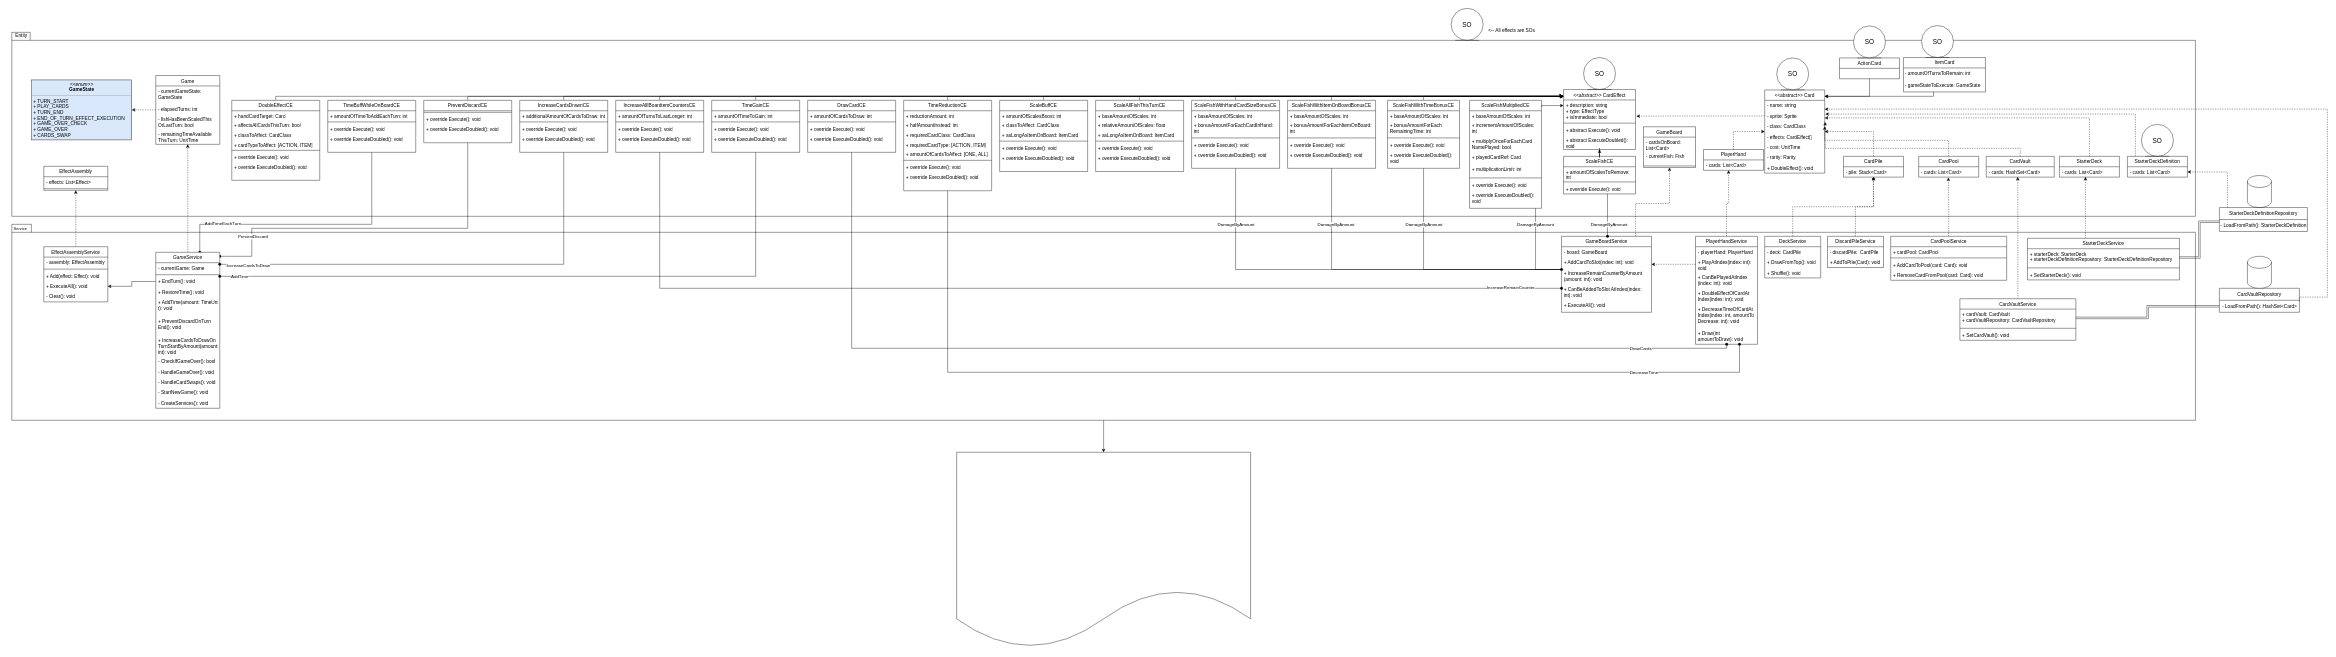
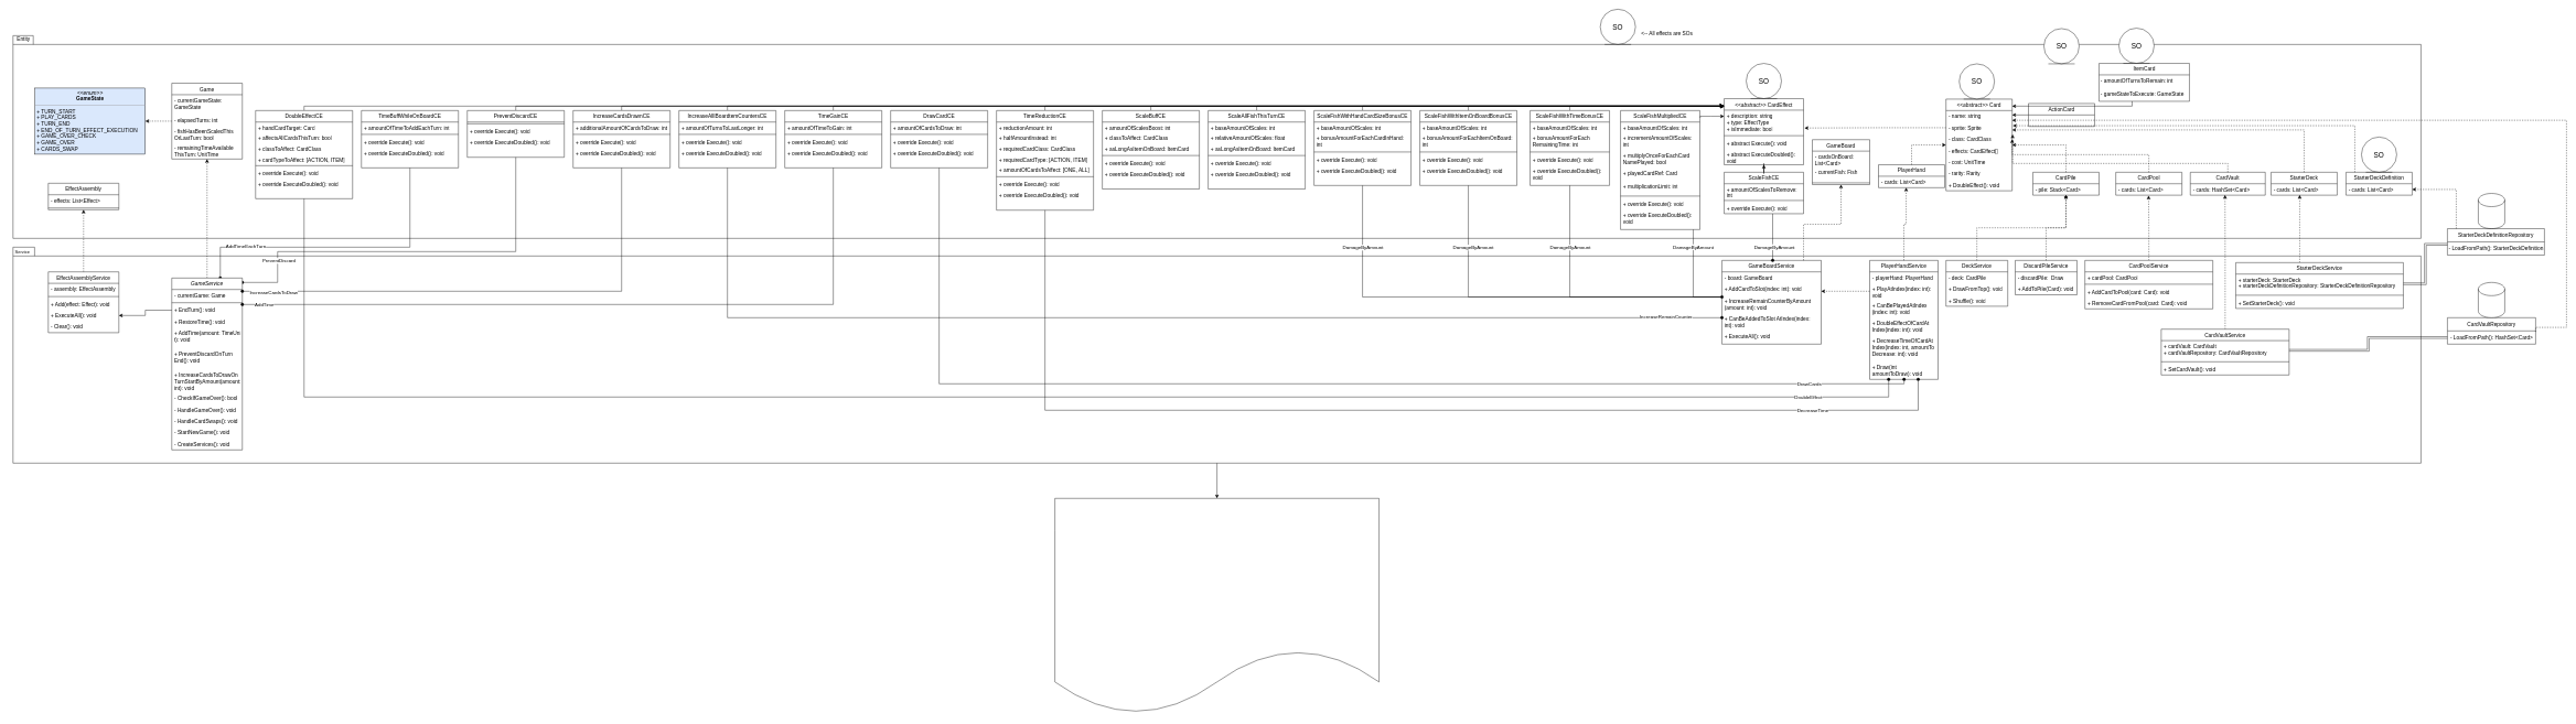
- <mxCell id="183" value="ActionCard" style="swimlane;fontStyle=0;childLayout=stackLayout;horizontal=1;startSize=26;fillColor=none;horizontalStack=0;resizeParent=1;resizeParentMax=0;resizeLast=0;collapsible=1;marginBottom=0;whiteSpace=wrap;html=1;" parent="1" vertex="1"><mxGeometry x="4599" y="144" width="150" height="52" as="geometry" /></mxCell>
+ <mxCell id="183" value="ActionCard" style="swimlane;fontStyle=0;childLayout=stackLayout;horizontal=1;startSize=26;fillColor=none;horizontalStack=0;resizeParent=1;resizeParentMax=0;resizeLast=0;collapsible=1;marginBottom=0;whiteSpace=wrap;html=1;" parent="1" vertex="1"><mxGeometry x="4599" y="234" width="150" height="52" as="geometry" /></mxCell>
- <mxCell id="14" value="- discardPile:&amp;nbsp; CardPile" style="text;strokeColor=none;fillColor=none;align=left;verticalAlign=top;spacingLeft=4;spacingRight=4;overflow=hidden;rotatable=0;points=[[0,0.5],[1,0.5]];portConstraint=eastwest;whiteSpace=wrap;html=1;" parent="13" vertex="1"><mxGeometry y="26" width="140" height="26" as="geometry" /></mxCell>
+ <mxCell id="14" value="- discardPile:&amp;nbsp; Draw" style="text;strokeColor=none;fillColor=none;align=left;verticalAlign=top;spacingLeft=4;spacingRight=4;overflow=hidden;rotatable=0;points=[[0,0.5],[1,0.5]];portConstraint=eastwest;whiteSpace=wrap;html=1;" parent="13" vertex="1"><mxGeometry y="26" width="140" height="26" as="geometry" /></mxCell>
+ <mxCell id="254" style="edgeStyle=orthogonalEdgeStyle;rounded=0;orthogonalLoop=1;jettySize=auto;html=1;endArrow=oval;endFill=1;" parent="1" source="256" target="24" edge="1"><mxGeometry relative="1" as="geometry"><Array as="points"><mxPoint x="689" y="900" /><mxPoint x="4282" y="900" /></Array></mxGeometry></mxCell>
+ <mxCell id="255" value="DoubleEffect" style="edgeLabel;html=1;align=center;verticalAlign=middle;resizable=0;points=[];" parent="254" vertex="1" connectable="0"><mxGeometry x="0.885" y="-1" relative="1" as="geometry"><mxPoint x="12" y="-1" as="offset" /></mxGeometry></mxCell>
